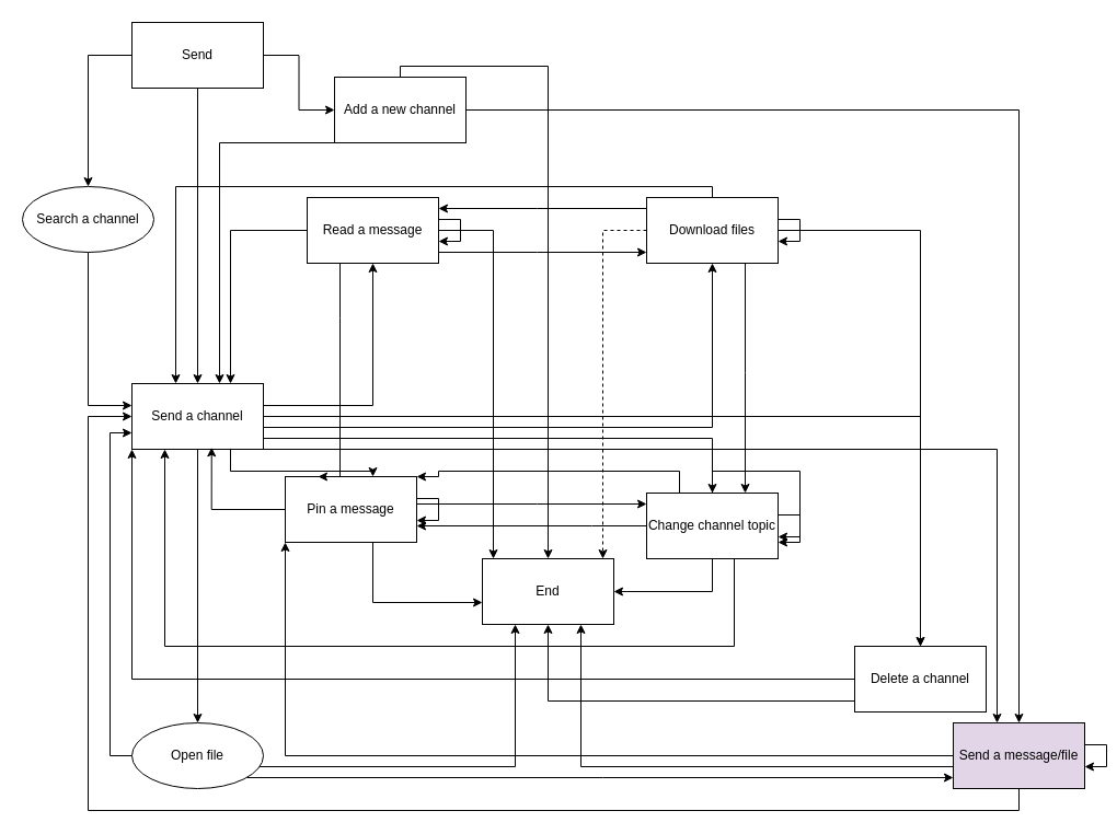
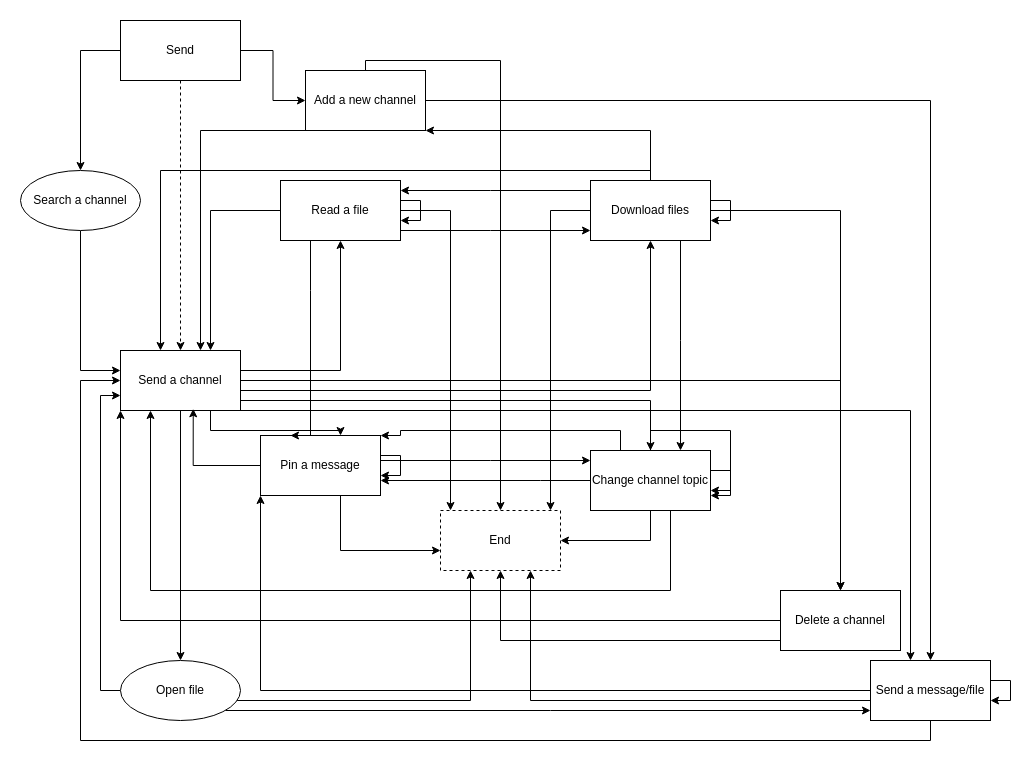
+ <mxCell id="36" style="edgeStyle=orthogonalEdgeStyle;rounded=0;orthogonalLoop=1;jettySize=auto;html=1;" edge="1" parent="1" source="37" target="9"><mxGeometry relative="1" as="geometry"><Array as="points"><mxPoint x="650" y="130" /><mxPoint x="380" y="130" /></Array></mxGeometry></mxCell>
- <mxCell id="51" value="Read a message" style="rounded=0;whiteSpace=wrap;html=1;" parent="1" vertex="1"><mxGeometry x="280" y="180" width="120" height="60" as="geometry" /></mxCell>
+ <mxCell id="51" value="Read a file" style="rounded=0;whiteSpace=wrap;html=1;" parent="1" vertex="1"><mxGeometry x="280" y="180" width="120" height="60" as="geometry" /></mxCell>
- <mxCell id="4" style="edgeStyle=orthogonalEdgeStyle;rounded=0;orthogonalLoop=1;jettySize=auto;html=1;" parent="1" source="5" target="26" edge="1"><mxGeometry relative="1" as="geometry" /></mxCell>
+ <mxCell id="4" style="edgeStyle=orthogonalEdgeStyle;rounded=0;orthogonalLoop=1;jettySize=auto;html=1;dashed=1;" parent="1" source="5" target="26" edge="1"><mxGeometry relative="1" as="geometry" /></mxCell>
- <mxCell id="33" style="edgeStyle=orthogonalEdgeStyle;rounded=0;orthogonalLoop=1;jettySize=auto;html=1;dashed=1;" edge="1" parent="1" source="37" target="41"><mxGeometry relative="1" as="geometry"><Array as="points"><mxPoint x="550" y="210" /></Array></mxGeometry></mxCell>
+ <mxCell id="33" style="edgeStyle=orthogonalEdgeStyle;rounded=0;orthogonalLoop=1;jettySize=auto;html=1;" edge="1" parent="1" source="37" target="41"><mxGeometry relative="1" as="geometry"><Array as="points"><mxPoint x="550" y="210" /></Array></mxGeometry></mxCell>
- <mxCell id="41" value="End" style="rounded=0;whiteSpace=wrap;html=1;" parent="1" vertex="1"><mxGeometry x="440" y="510" width="120" height="60" as="geometry" /></mxCell>
+ <mxCell id="41" value="End" style="rounded=0;whiteSpace=wrap;html=1;dashed=1;" parent="1" vertex="1"><mxGeometry x="440" y="510" width="120" height="60" as="geometry" /></mxCell>
- <mxCell id="13" value="Send a message/file" style="rounded=0;whiteSpace=wrap;html=1;fillColor=#e1d5e7;" parent="1" vertex="1"><mxGeometry x="870" y="660" width="120" height="60" as="geometry" /></mxCell>
+ <mxCell id="13" value="Send a message/file" style="rounded=0;whiteSpace=wrap;html=1;" parent="1" vertex="1"><mxGeometry x="870" y="660" width="120" height="60" as="geometry" /></mxCell>
